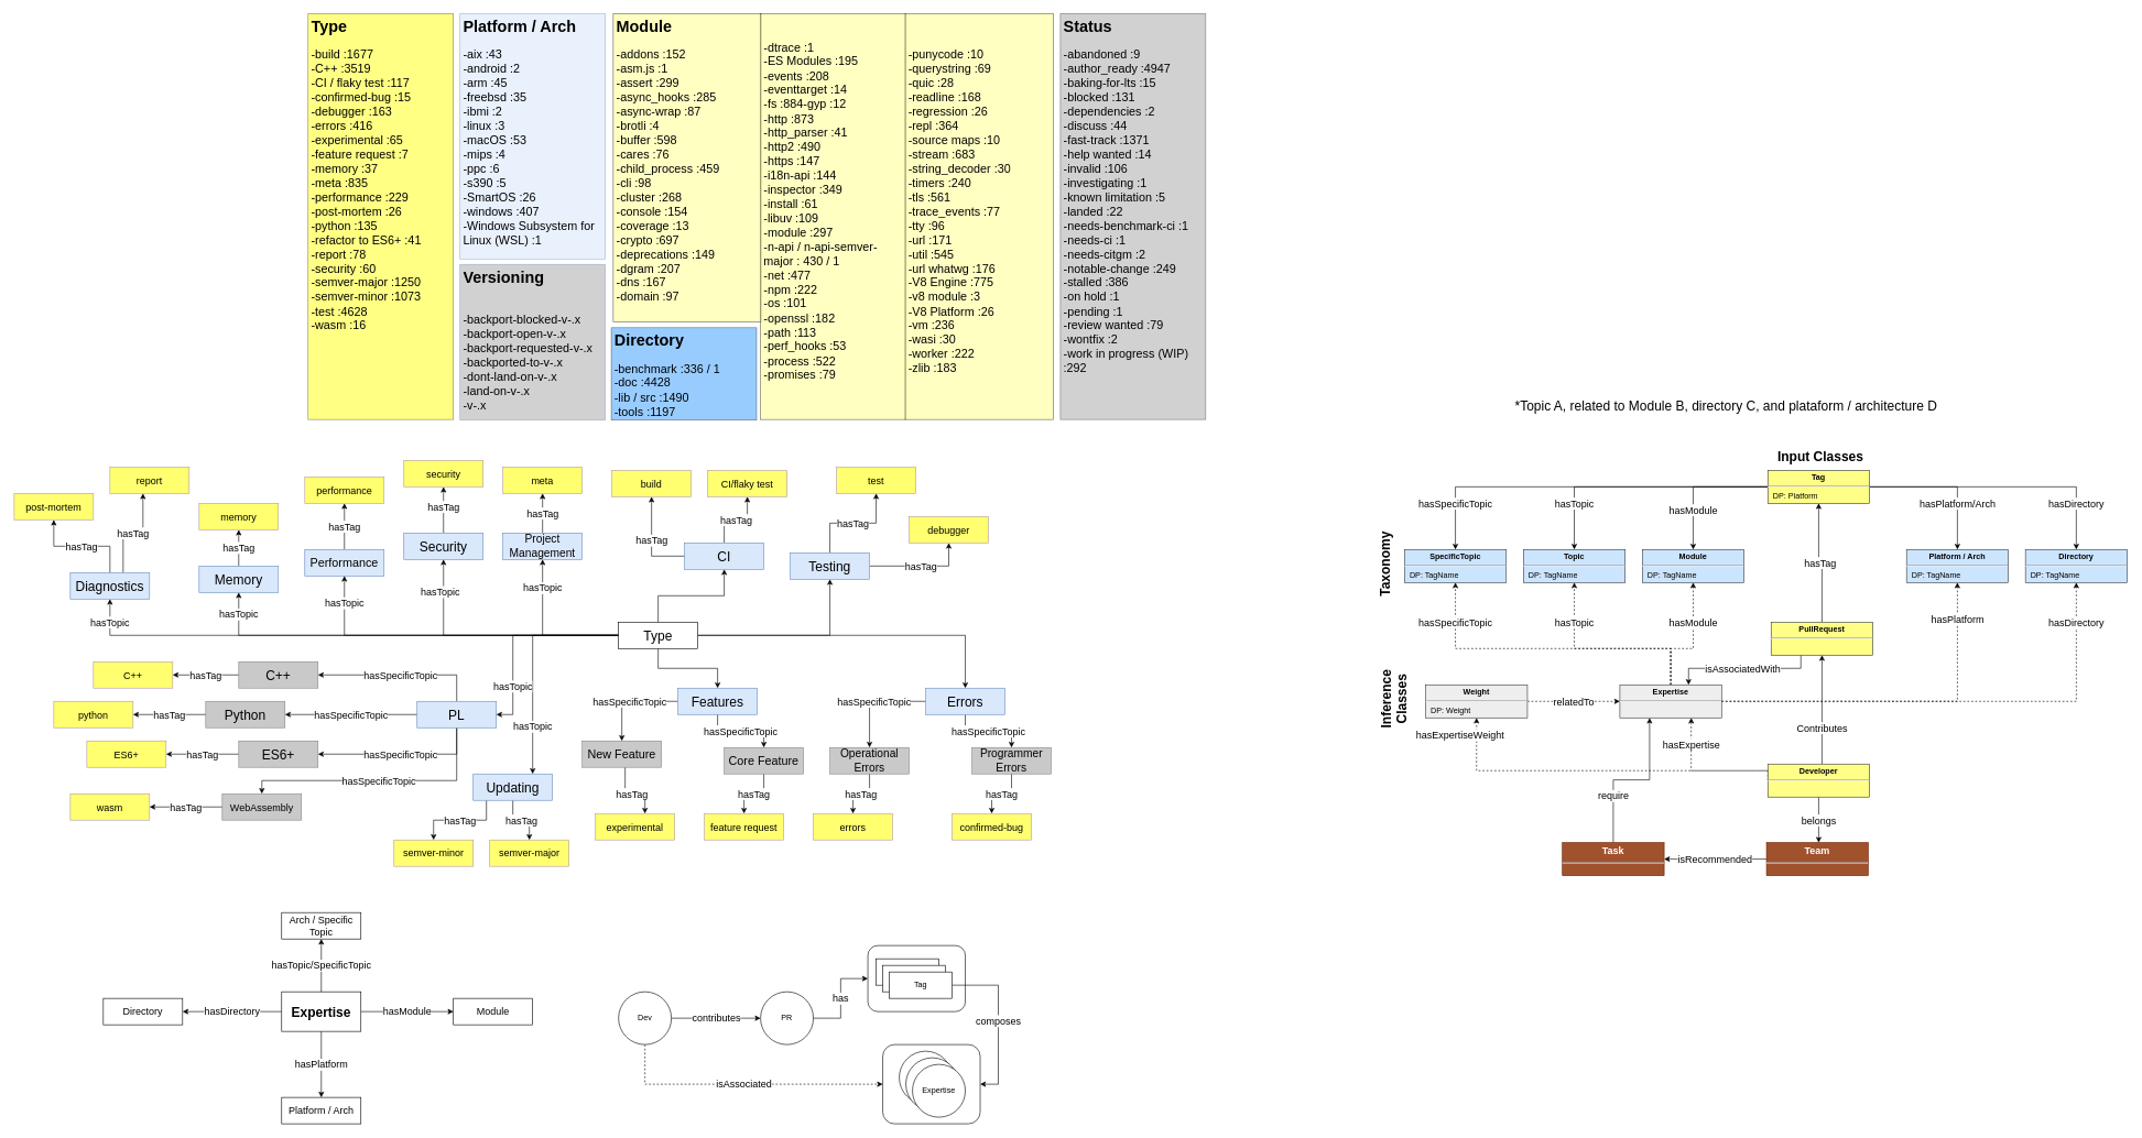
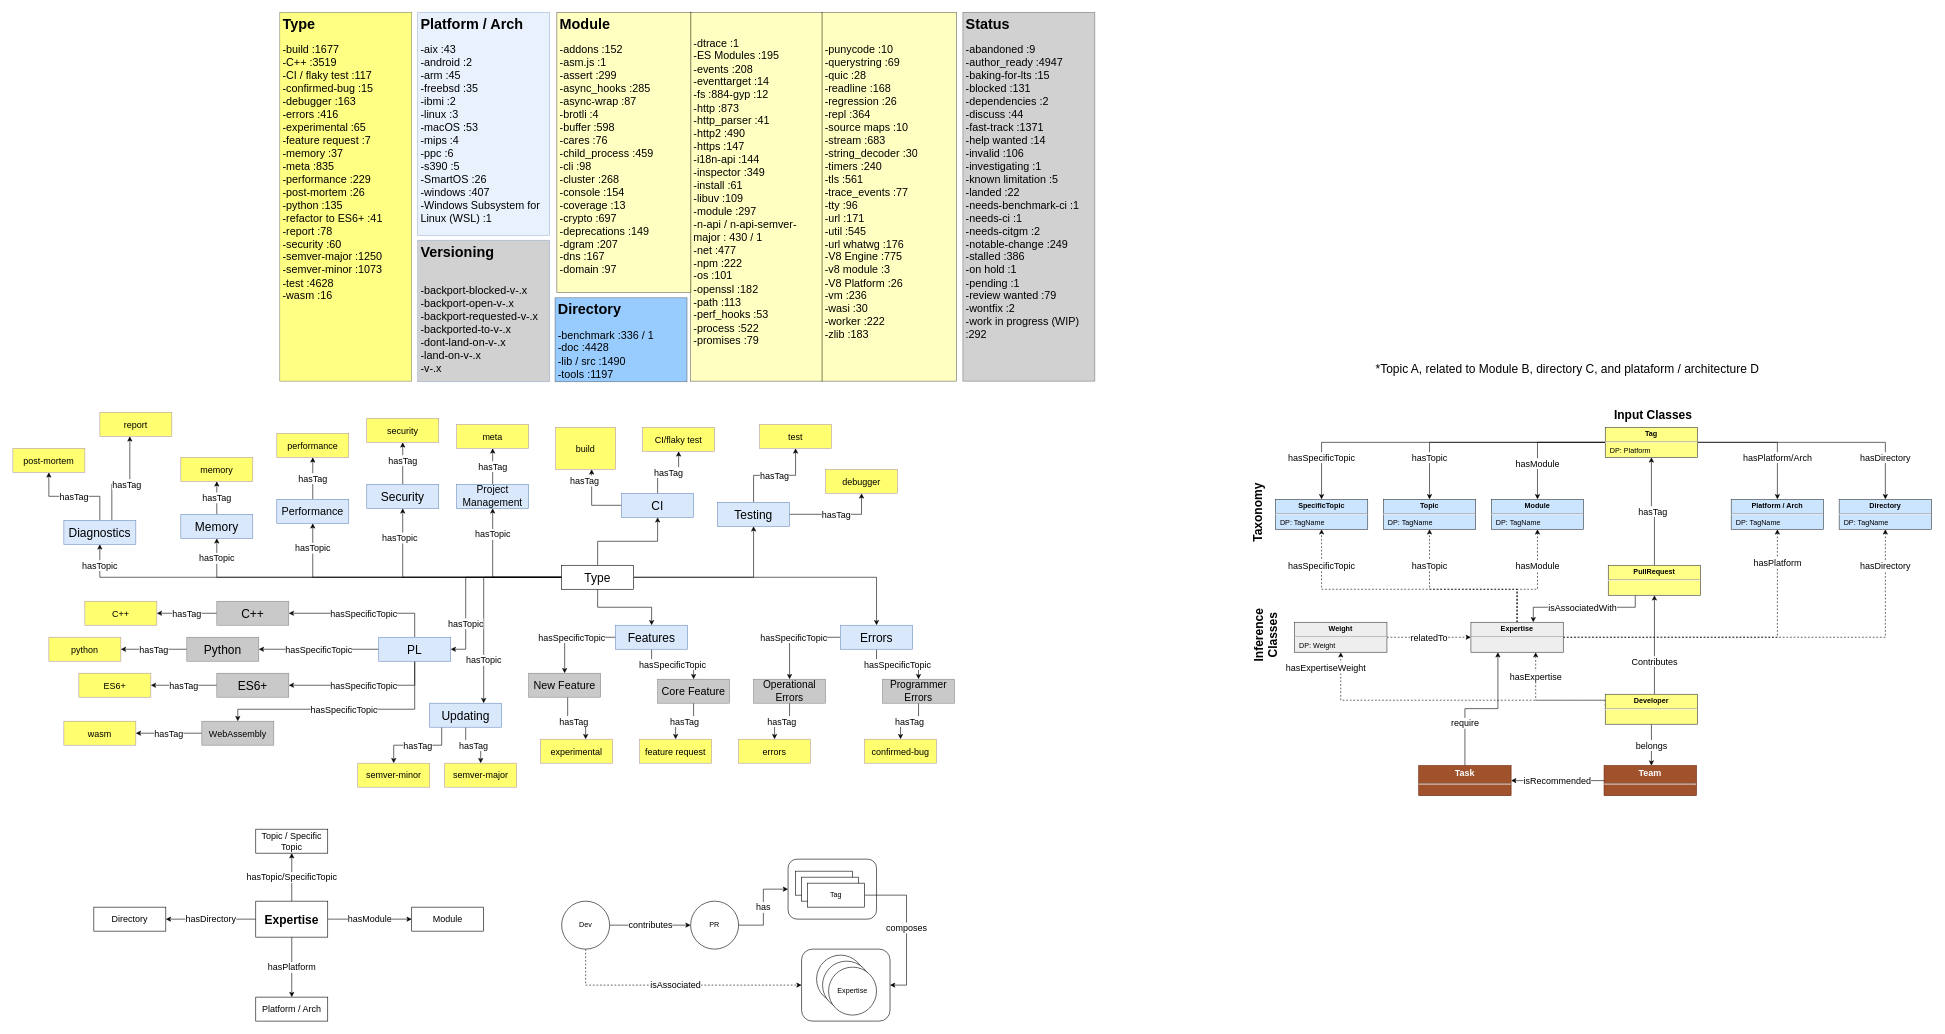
- <mxCell id="135" value="&lt;font style=&quot;font-size: 15px&quot;&gt;report&lt;/font&gt;" style="rounded=0;whiteSpace=wrap;html=1;strokeColor=#9673a6;fillColor=#FFFF33;opacity=70;" parent="1" vertex="1"><mxGeometry x="165" y="707" width="120" height="40" as="geometry" /></mxCell>
+ <mxCell id="135" value="&lt;font style=&quot;font-size: 15px&quot;&gt;report&lt;/font&gt;" style="rounded=0;whiteSpace=wrap;html=1;strokeColor=#9673a6;fillColor=#FFFF33;opacity=70;" parent="1" vertex="1"><mxGeometry x="165" y="687" width="120" height="40" as="geometry" /></mxCell>
- <mxCell id="6" value="&lt;font style=&quot;font-size: 15px&quot;&gt;build&lt;/font&gt;" style="rounded=0;whiteSpace=wrap;html=1;strokeColor=#9673a6;fillColor=#FFFF33;opacity=70;" parent="1" vertex="1"><mxGeometry x="925" y="712" width="120" height="40" as="geometry" /></mxCell>
+ <mxCell id="6" value="&lt;font style=&quot;font-size: 15px&quot;&gt;build&lt;/font&gt;" style="rounded=0;whiteSpace=wrap;html=1;strokeColor=#9673a6;fillColor=#FFFF33;opacity=70;" parent="1" vertex="1"><mxGeometry x="925" y="712" width="100" height="70" as="geometry" /></mxCell>
- <mxCell id="75" value="&lt;font style=&quot;font-size: 15px&quot;&gt;Arch / Specific Topic&lt;br&gt;&lt;/font&gt;" style="rounded=0;whiteSpace=wrap;html=1;" parent="1" vertex="1"><mxGeometry x="425" y="1382" width="120" height="40" as="geometry" /></mxCell>
+ <mxCell id="75" value="&lt;font style=&quot;font-size: 15px&quot;&gt;Topic / Specific Topic&lt;br&gt;&lt;/font&gt;" style="rounded=0;whiteSpace=wrap;html=1;" parent="1" vertex="1"><mxGeometry x="425" y="1382" width="120" height="40" as="geometry" /></mxCell>
